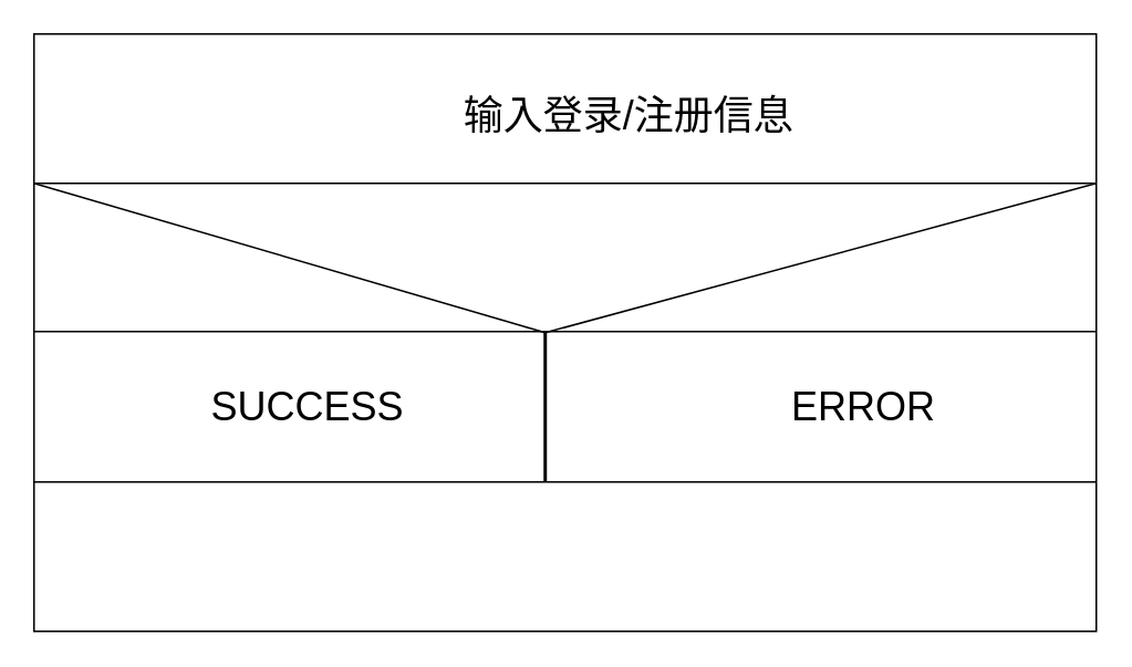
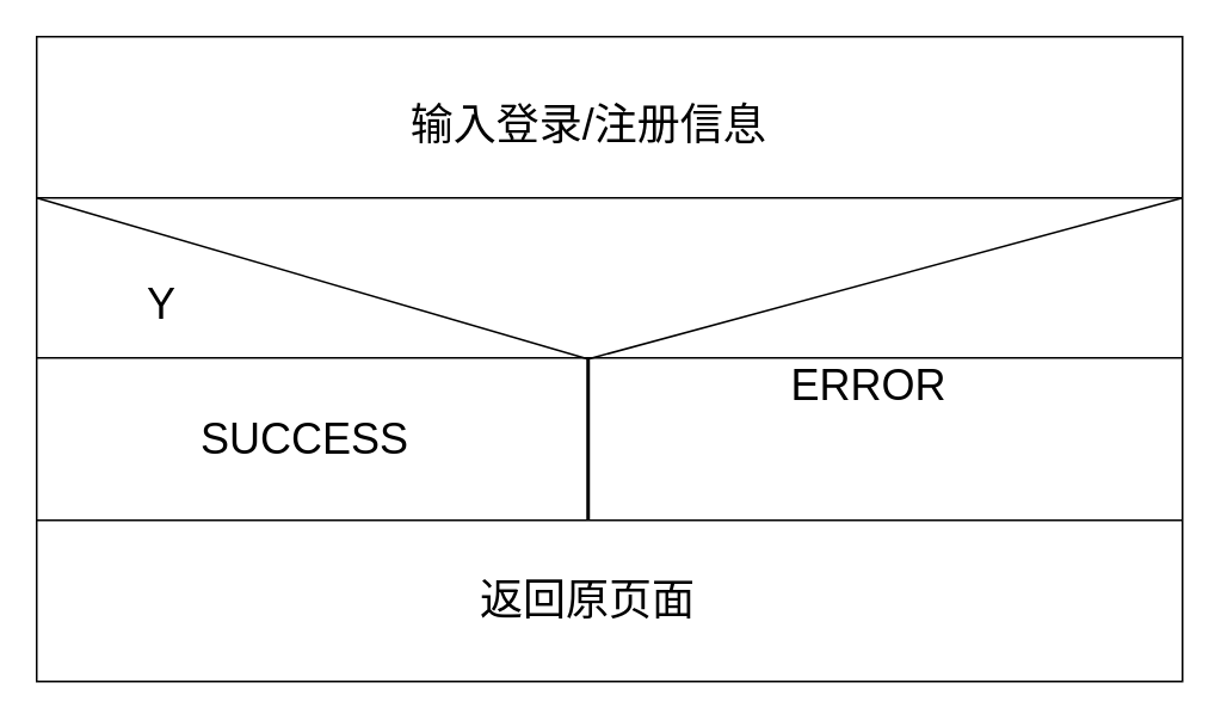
- <mxCell id="6" value="&lt;font style=&quot;font-size: 24px&quot;&gt;输入登录/注册信息&lt;/font&gt;" style="text;html=1;strokeColor=none;fillColor=none;align=center;verticalAlign=middle;whiteSpace=wrap;rounded=0;" parent="1" vertex="1"><mxGeometry x="268.75" y="50" width="218.5" height="40" as="geometry" /></mxCell>
+ <mxCell id="6" value="&lt;font style=&quot;font-size: 24px&quot;&gt;输入登录/注册信息&lt;/font&gt;" style="text;html=1;strokeColor=none;fillColor=none;align=center;verticalAlign=middle;whiteSpace=wrap;rounded=0;" parent="1" vertex="1"><mxGeometry x="218.75" y="50" width="218.5" height="40" as="geometry" /></mxCell>
+ <mxCell id="10" value="&lt;font style=&quot;font-size: 24px&quot;&gt;Y&lt;/font&gt;" style="text;html=1;strokeColor=none;fillColor=none;align=center;verticalAlign=middle;whiteSpace=wrap;rounded=0;" parent="1" vertex="1"><mxGeometry x="70" y="160" width="40" height="20" as="geometry" /></mxCell>
- <mxCell id="11" value="&lt;font style=&quot;font-size: 24px&quot;&gt;SUCCESS&lt;/font&gt;" style="text;html=1;strokeColor=none;fillColor=none;align=center;verticalAlign=middle;whiteSpace=wrap;rounded=0;" parent="1" vertex="1"><mxGeometry x="85" y="230" width="200" height="30" as="geometry" /></mxCell>
+ <mxCell id="11" value="&lt;font style=&quot;font-size: 24px&quot;&gt;SUCCESS&lt;/font&gt;" style="text;html=1;strokeColor=none;fillColor=none;align=center;verticalAlign=middle;whiteSpace=wrap;rounded=0;" parent="1" vertex="1"><mxGeometry x="70" y="230" width="200" height="30" as="geometry" /></mxCell>
- <mxCell id="12" value="&lt;font style=&quot;font-size: 24px&quot;&gt;ERROR&lt;/font&gt;" style="text;html=1;strokeColor=none;fillColor=none;align=center;verticalAlign=middle;whiteSpace=wrap;rounded=0;" parent="1" vertex="1"><mxGeometry x="420" y="230" width="200" height="30" as="geometry" /></mxCell>
+ <mxCell id="12" value="&lt;font style=&quot;font-size: 24px&quot;&gt;ERROR&lt;/font&gt;" style="text;html=1;strokeColor=none;fillColor=none;align=center;verticalAlign=middle;whiteSpace=wrap;rounded=0;" parent="1" vertex="1"><mxGeometry x="385" y="200" width="200" height="30" as="geometry" /></mxCell>
+ <mxCell id="13" value="&lt;span style=&quot;font-size: 24px&quot;&gt;返回原页面&lt;/span&gt;" style="text;html=1;strokeColor=none;fillColor=none;align=center;verticalAlign=middle;whiteSpace=wrap;rounded=0;" parent="1" vertex="1"><mxGeometry x="228" y="320" width="200" height="30" as="geometry" /></mxCell>
